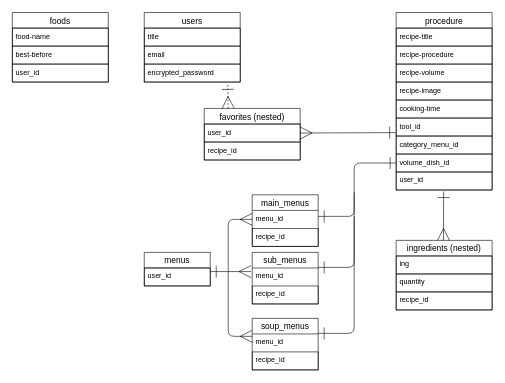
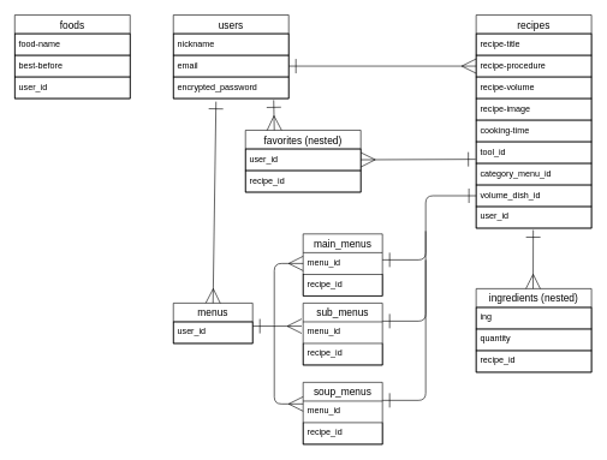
- <mxCell id="6" value="procedure" style="swimlane;fontStyle=0;childLayout=stackLayout;horizontal=1;startSize=26;horizontalStack=0;resizeParent=1;resizeParentMax=0;resizeLast=0;collapsible=1;marginBottom=0;align=center;fontSize=14;fontColor=#000000;fillColor=none;strokeColor=#000000;strokeWidth=1;" parent="1" vertex="1"><mxGeometry x="660" y="20" width="160" height="296" as="geometry" /></mxCell>
+ <mxCell id="6" value="recipes" style="swimlane;fontStyle=0;childLayout=stackLayout;horizontal=1;startSize=26;horizontalStack=0;resizeParent=1;resizeParentMax=0;resizeLast=0;collapsible=1;marginBottom=0;align=center;fontSize=14;fontColor=#000000;fillColor=none;strokeColor=#000000;strokeWidth=1;" parent="1" vertex="1"><mxGeometry x="660" y="20" width="160" height="296" as="geometry" /></mxCell>
- <mxCell id="3" value="title" style="text;strokeColor=#000000;fillColor=none;spacingLeft=4;spacingRight=4;overflow=hidden;rotatable=0;points=[[0,0.5],[1,0.5]];portConstraint=eastwest;fontSize=12;fontColor=#000000;strokeWidth=1;" parent="2" vertex="1"><mxGeometry y="26" width="160" height="30" as="geometry" /></mxCell>
+ <mxCell id="3" value="nickname" style="text;strokeColor=#000000;fillColor=none;spacingLeft=4;spacingRight=4;overflow=hidden;rotatable=0;points=[[0,0.5],[1,0.5]];portConstraint=eastwest;fontSize=12;fontColor=#000000;strokeWidth=1;" parent="2" vertex="1"><mxGeometry y="26" width="160" height="30" as="geometry" /></mxCell>
+ <mxCell id="23" style="edgeStyle=none;html=1;exitX=0;exitY=0.5;exitDx=0;exitDy=0;entryX=1;entryY=0.5;entryDx=0;entryDy=0;startArrow=ERmany;startFill=0;endArrow=ERone;endFill=0;startSize=18;endSize=18;fontColor=#000000;strokeColor=#000000;" parent="1" source="8" target="4" edge="1"><mxGeometry relative="1" as="geometry" /></mxCell>
- <mxCell id="29" style="edgeStyle=none;html=1;exitX=0.25;exitY=0;exitDx=0;exitDy=0;entryX=0.87;entryY=1.074;entryDx=0;entryDy=0;entryPerimeter=0;startArrow=ERmany;startFill=0;endArrow=ERone;endFill=0;startSize=18;endSize=18;fontColor=#000000;strokeColor=#000000;dashed=1;" parent="1" source="30" target="5" edge="1"><mxGeometry relative="1" as="geometry" /></mxCell>
+ <mxCell id="29" style="edgeStyle=none;html=1;exitX=0.25;exitY=0;exitDx=0;exitDy=0;entryX=0.87;entryY=1.074;entryDx=0;entryDy=0;entryPerimeter=0;startArrow=ERmany;startFill=0;endArrow=ERone;endFill=0;startSize=18;endSize=18;fontColor=#000000;strokeColor=#000000;" parent="1" source="30" target="5" edge="1"><mxGeometry relative="1" as="geometry" /></mxCell>
+ <mxCell id="16" style="edgeStyle=none;html=1;entryX=0.37;entryY=1.144;entryDx=0;entryDy=0;entryPerimeter=0;startArrow=ERmany;startFill=0;endArrow=ERone;endFill=0;startSize=18;endSize=18;exitX=0.5;exitY=0;exitDx=0;exitDy=0;fontColor=#000000;strokeColor=#000000;" parent="1" source="17" target="5" edge="1"><mxGeometry relative="1" as="geometry"><mxPoint x="299" y="410" as="sourcePoint" /></mxGeometry></mxCell>
